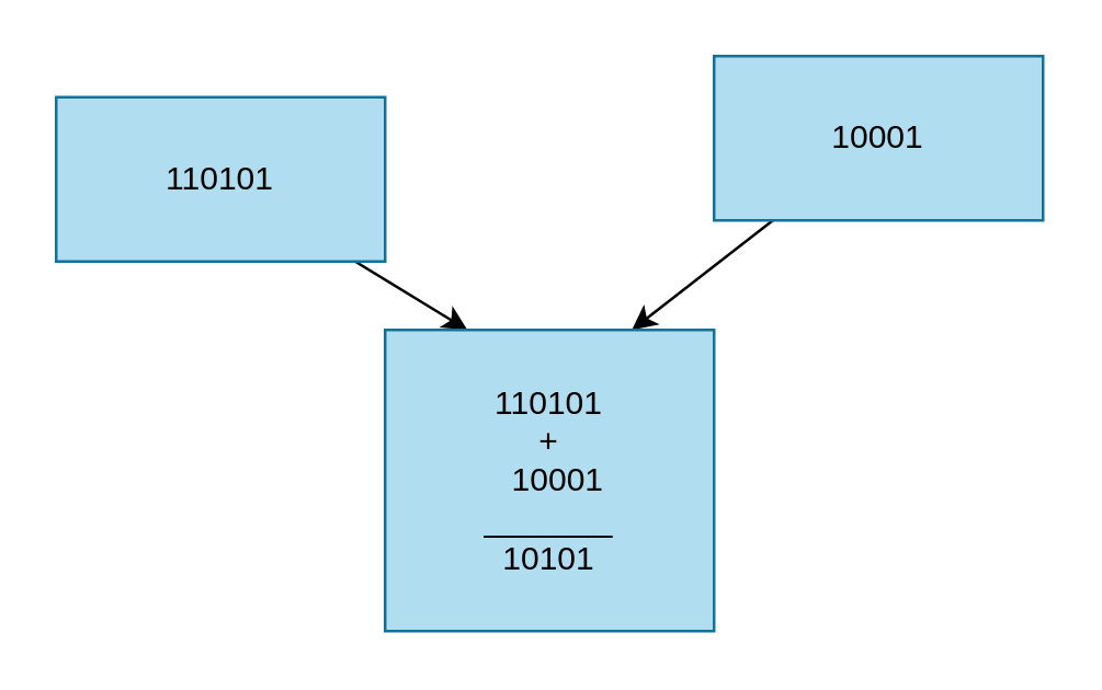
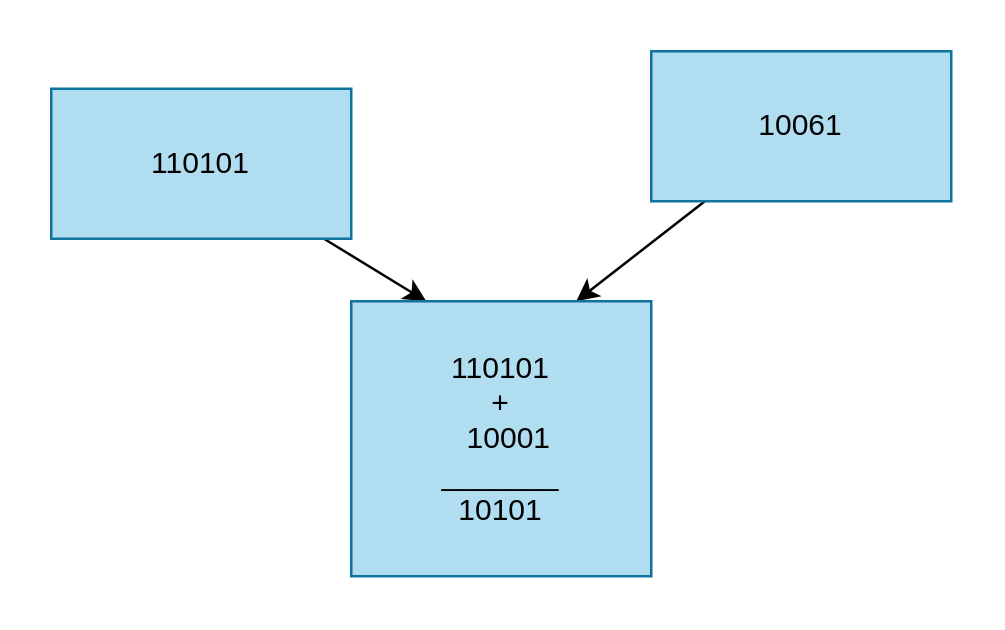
- <mxCell id="5" value="10001" style="whiteSpace=wrap;html=1;fillColor=#b1ddf0;strokeColor=#10739e;fontColor=#000000;" vertex="1" parent="1"><mxGeometry x="260" y="20" width="120" height="60" as="geometry" /></mxCell>
+ <mxCell id="5" value="10061" style="whiteSpace=wrap;html=1;fillColor=#b1ddf0;strokeColor=#10739e;fontColor=#000000;" vertex="1" parent="1"><mxGeometry x="260" y="20" width="120" height="60" as="geometry" /></mxCell>
